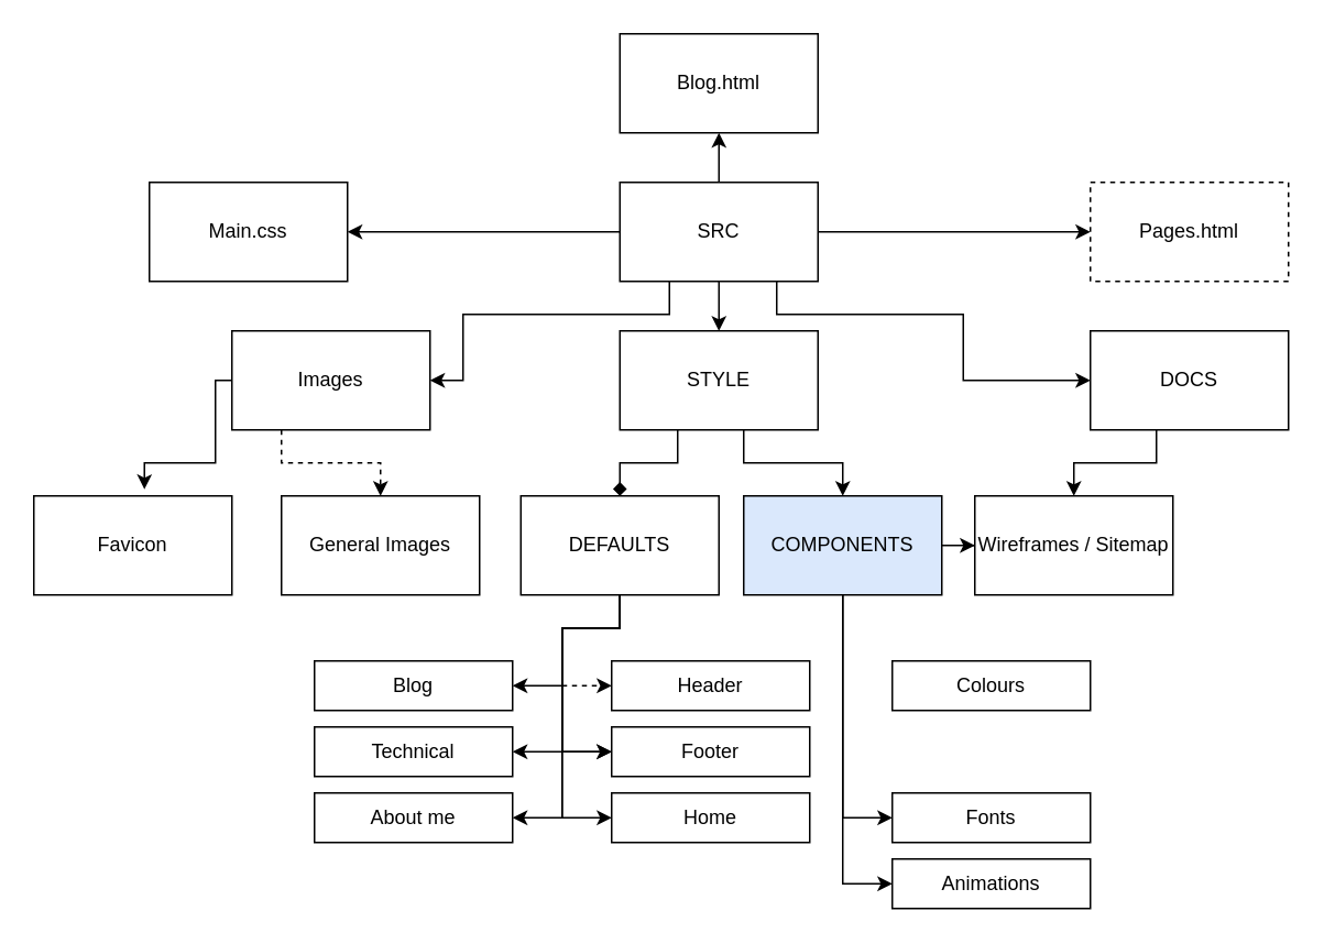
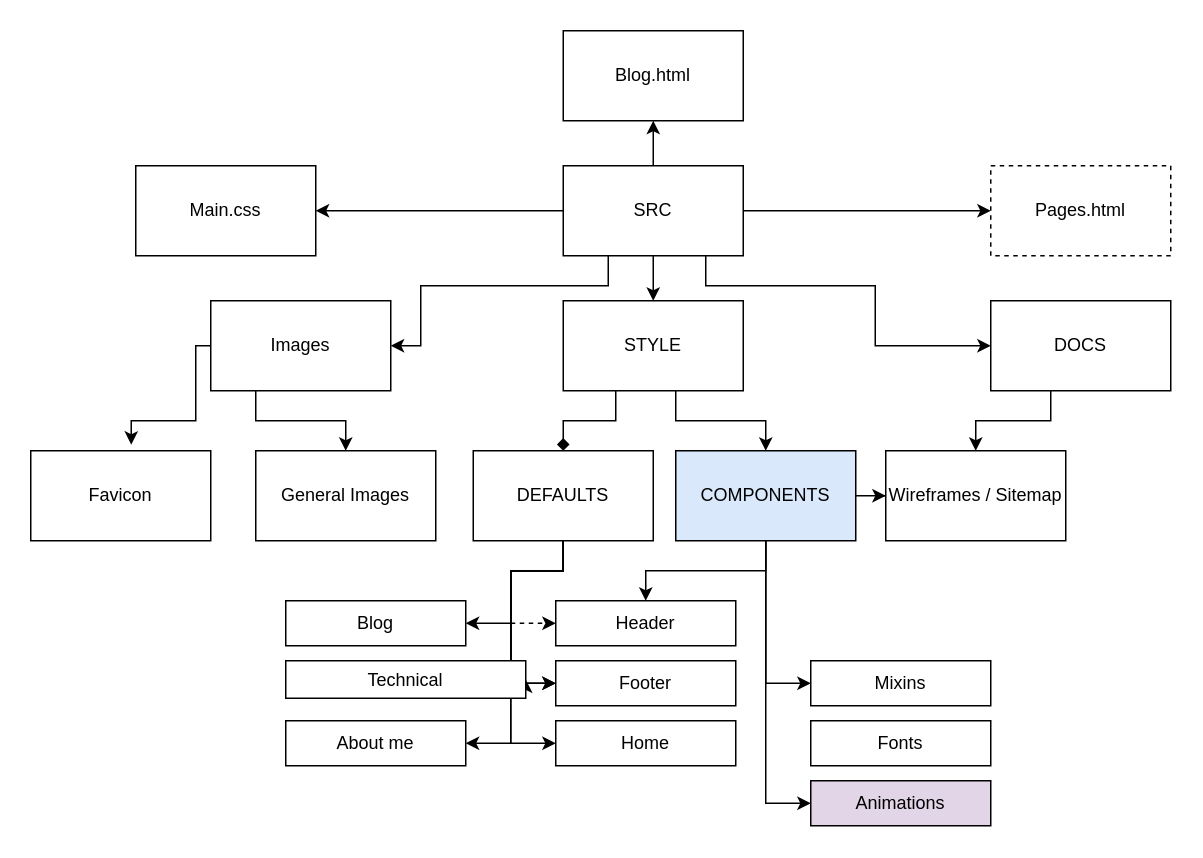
- <mxCell id="17" style="edgeStyle=orthogonalEdgeStyle;rounded=0;orthogonalLoop=1;jettySize=auto;html=1;entryX=0.5;entryY=0;entryDx=0;entryDy=0;dashed=1;" edge="1" parent="1" source="18" target="23"><mxGeometry relative="1" as="geometry"><Array as="points"><mxPoint x="170" y="280" /><mxPoint x="230" y="280" /></Array></mxGeometry></mxCell>
+ <mxCell id="17" style="edgeStyle=orthogonalEdgeStyle;rounded=0;orthogonalLoop=1;jettySize=auto;html=1;entryX=0.5;entryY=0;entryDx=0;entryDy=0;" edge="1" parent="1" source="18" target="23"><mxGeometry relative="1" as="geometry"><Array as="points"><mxPoint x="170" y="280" /><mxPoint x="230" y="280" /></Array></mxGeometry></mxCell>
- <mxCell id="39" value="Colours" style="rounded=0;whiteSpace=wrap;html=1;" vertex="1" parent="1"><mxGeometry x="540" y="400" width="120" height="30" as="geometry" /></mxCell>
- <mxCell id="41" value="Technical" style="rounded=0;whiteSpace=wrap;html=1;" vertex="1" parent="1"><mxGeometry x="190" y="440" width="120" height="30" as="geometry" /></mxCell>
+ <mxCell id="41" value="Technical" style="rounded=0;whiteSpace=wrap;html=1;" vertex="1" parent="1"><mxGeometry x="190" y="440" width="160" height="25" as="geometry" /></mxCell>
+ <mxCell id="14" style="edgeStyle=orthogonalEdgeStyle;rounded=0;orthogonalLoop=1;jettySize=auto;html=1;entryX=0;entryY=0.5;entryDx=0;entryDy=0;" edge="1" parent="1" source="16" target="38"><mxGeometry relative="1" as="geometry" /></mxCell>
+ <mxCell id="38" value="Mixins" style="rounded=0;whiteSpace=wrap;html=1;" vertex="1" parent="1"><mxGeometry x="540" y="440" width="120" height="30" as="geometry" /></mxCell>
- <mxCell id="15" style="edgeStyle=orthogonalEdgeStyle;rounded=0;orthogonalLoop=1;jettySize=auto;html=1;entryX=0;entryY=0.5;entryDx=0;entryDy=0;" edge="1" parent="1" source="16" target="37"><mxGeometry relative="1" as="geometry" /></mxCell>
+ <mxCell id="15" style="edgeStyle=orthogonalEdgeStyle;rounded=0;orthogonalLoop=1;jettySize=auto;html=1;" edge="1" parent="1" source="16" target="45"><mxGeometry relative="1" as="geometry" /></mxCell>
- <mxCell id="36" value="Animations" style="rounded=0;whiteSpace=wrap;html=1;" vertex="1" parent="1"><mxGeometry x="540" y="520" width="120" height="30" as="geometry" /></mxCell>
+ <mxCell id="36" value="Animations" style="rounded=0;whiteSpace=wrap;html=1;fillColor=#e1d5e7;" vertex="1" parent="1"><mxGeometry x="540" y="520" width="120" height="30" as="geometry" /></mxCell>
